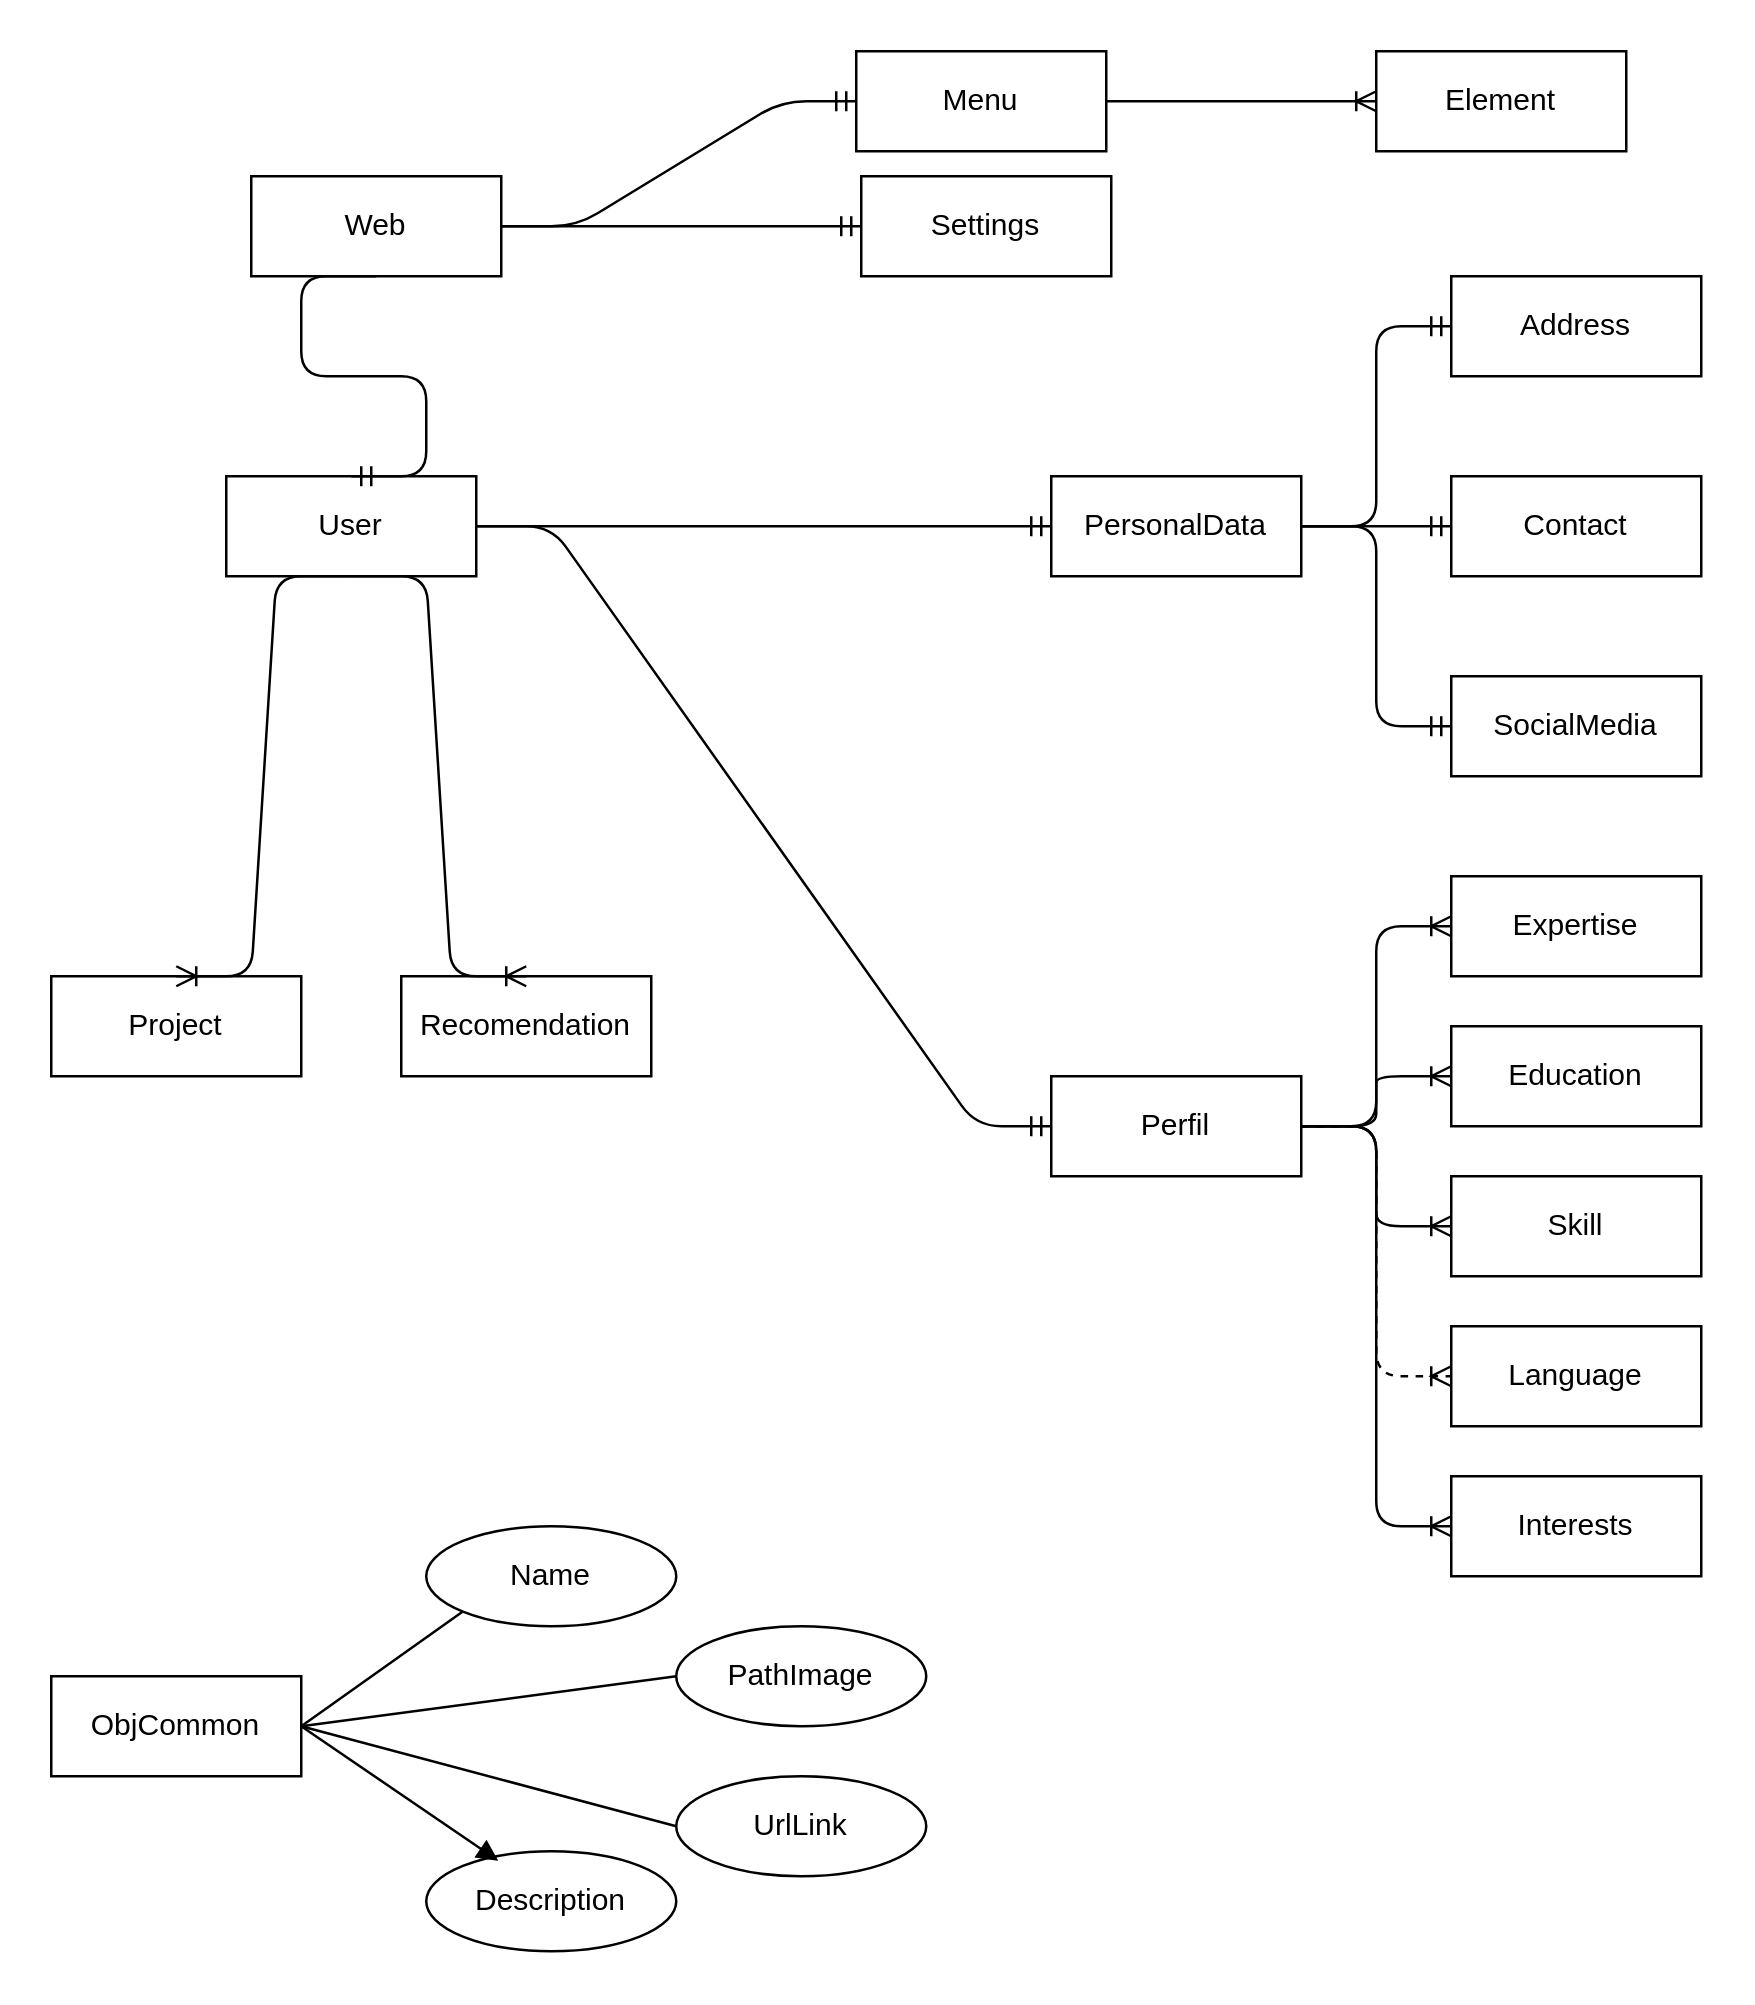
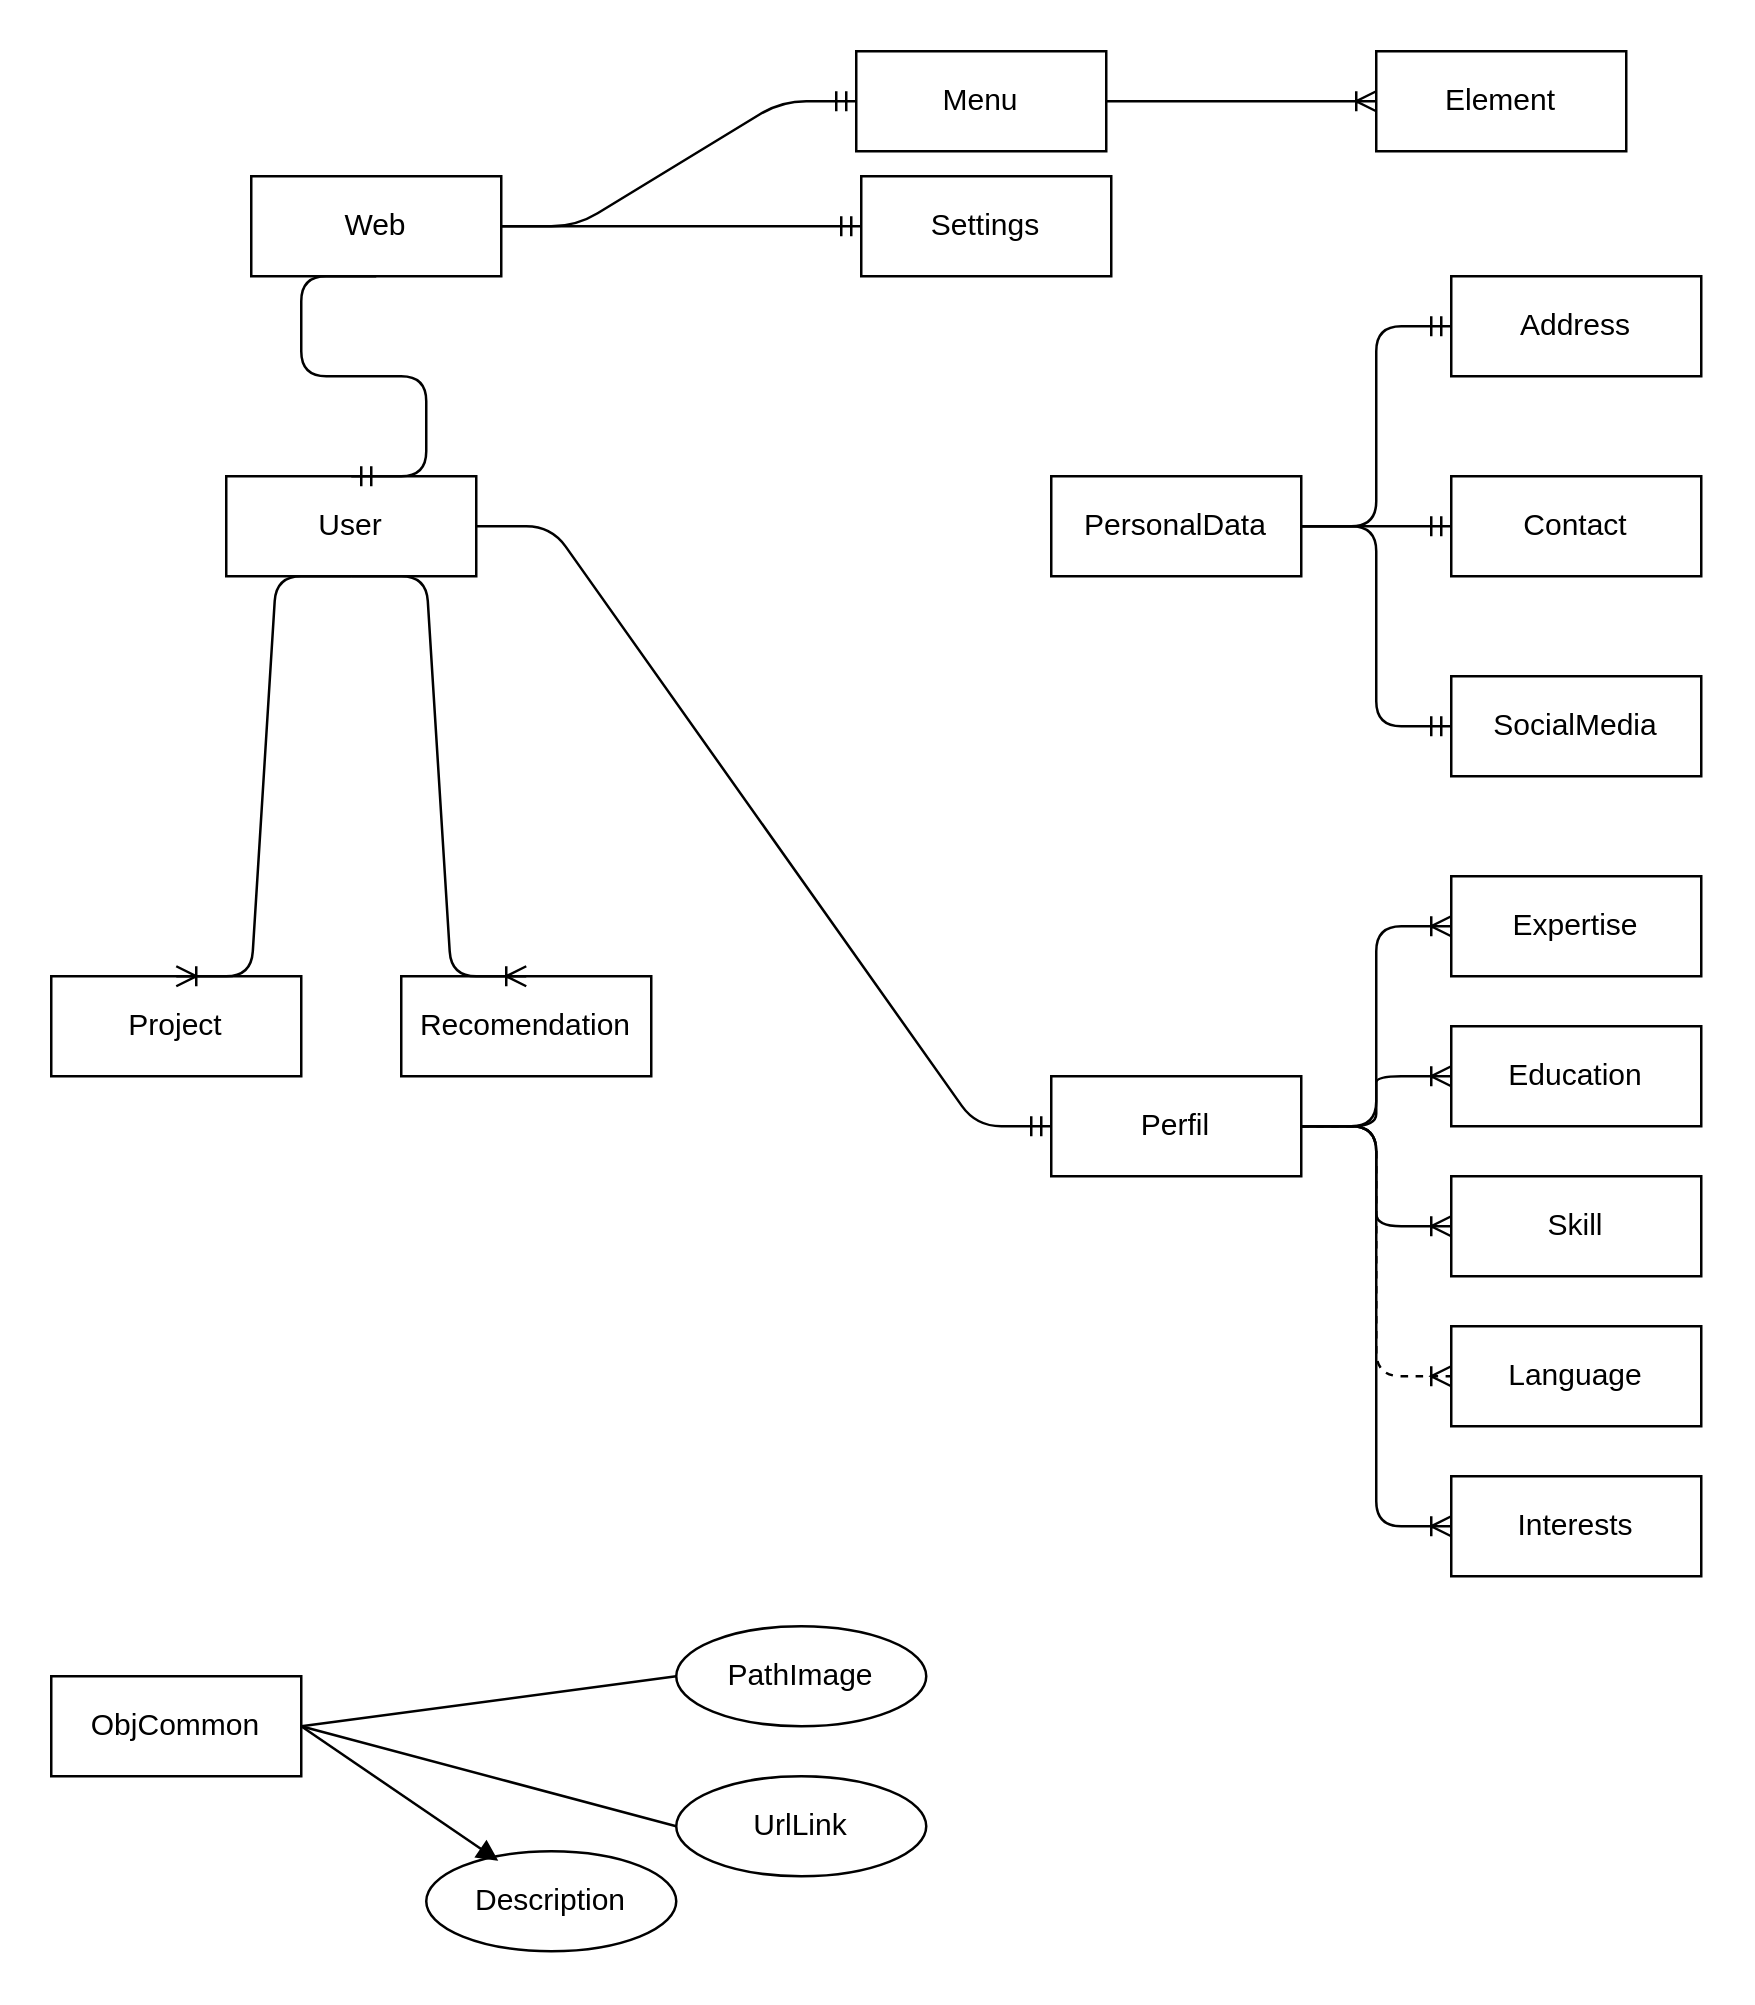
- <mxCell id="21" value="" style="edgeStyle=entityRelationEdgeStyle;fontSize=12;html=1;endArrow=ERmandOne;exitX=1;exitY=0.5;exitDx=0;exitDy=0;entryX=0;entryY=0.5;entryDx=0;entryDy=0;" parent="1" source="5" target="17" edge="1"><mxGeometry width="100" height="100" relative="1" as="geometry"><mxPoint x="210" y="100" as="sourcePoint" /><mxPoint x="354" y="100" as="targetPoint" /></mxGeometry></mxCell>
- <mxCell id="32" value="Name" style="ellipse;whiteSpace=wrap;html=1;align=center;" vertex="1" parent="1"><mxGeometry x="170" y="610" width="100" height="40" as="geometry" /></mxCell>
- <mxCell id="33" value="" style="endArrow=none;html=1;rounded=0;entryX=0;entryY=1;entryDx=0;entryDy=0;exitX=1;exitY=0.5;exitDx=0;exitDy=0;" edge="1" parent="1" source="31" target="32"><mxGeometry relative="1" as="geometry"><mxPoint x="120" y="690" as="sourcePoint" /><mxPoint x="450" y="890" as="targetPoint" /></mxGeometry></mxCell>
